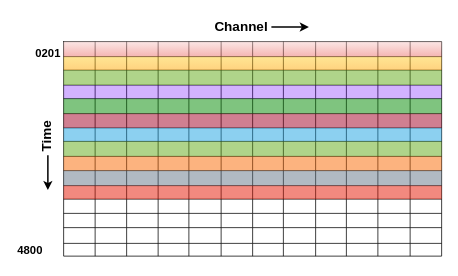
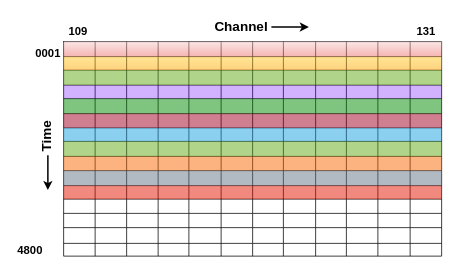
+ <mxCell id="198" value="&lt;font style=&quot;font-size: 15px;&quot;&gt;&lt;b&gt;109&lt;/b&gt;&lt;/font&gt;" style="text;html=1;strokeColor=none;fillColor=none;align=center;verticalAlign=middle;whiteSpace=wrap;rounded=0;" parent="1" vertex="1"><mxGeometry x="84" y="26" width="39" height="29" as="geometry" /></mxCell>
+ <mxCell id="199" value="&lt;font style=&quot;font-size: 15px;&quot;&gt;&lt;b&gt;131&lt;/b&gt;&lt;/font&gt;" style="text;html=1;strokeColor=none;fillColor=none;align=center;verticalAlign=middle;whiteSpace=wrap;rounded=0;" parent="1" vertex="1"><mxGeometry x="548" y="26" width="39" height="29" as="geometry" /></mxCell>
- <mxCell id="204" value="&lt;font style=&quot;font-size: 15px;&quot;&gt;&lt;b&gt;0201&lt;/b&gt;&lt;/font&gt;" style="text;html=1;strokeColor=none;fillColor=none;align=center;verticalAlign=middle;whiteSpace=wrap;rounded=0;" parent="1" vertex="1"><mxGeometry x="43.5" y="55" width="39" height="29" as="geometry" /></mxCell>
+ <mxCell id="204" value="&lt;font style=&quot;font-size: 15px;&quot;&gt;&lt;b&gt;0001&lt;/b&gt;&lt;/font&gt;" style="text;html=1;strokeColor=none;fillColor=none;align=center;verticalAlign=middle;whiteSpace=wrap;rounded=0;" parent="1" vertex="1"><mxGeometry x="43.5" y="55" width="39" height="29" as="geometry" /></mxCell>
